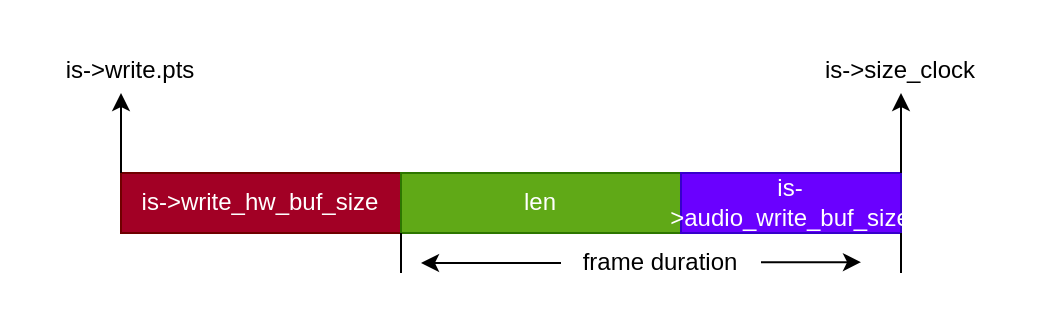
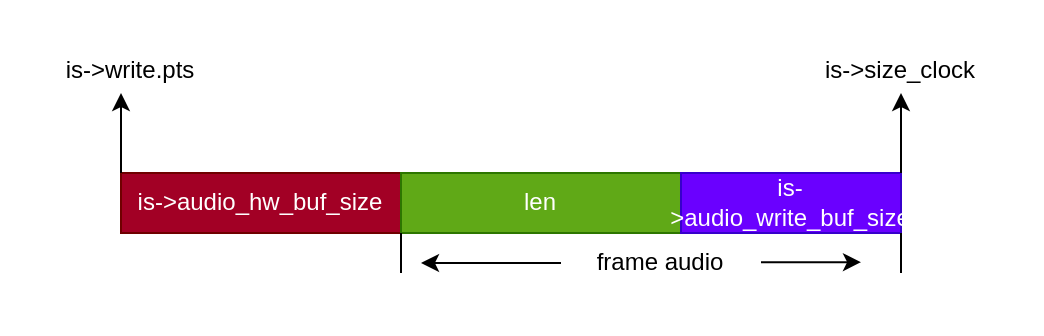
- <mxCell id="2" value="is-&amp;gt;write_hw_buf_size" style="rounded=0;whiteSpace=wrap;html=1;fillColor=#a20025;fontColor=#ffffff;strokeColor=#6F0000;" vertex="1" parent="1"><mxGeometry x="60" y="86" width="140" height="30" as="geometry" /></mxCell>
+ <mxCell id="2" value="is-&amp;gt;audio_hw_buf_size" style="rounded=0;whiteSpace=wrap;html=1;fillColor=#a20025;fontColor=#ffffff;strokeColor=#6F0000;" vertex="1" parent="1"><mxGeometry x="60" y="86" width="140" height="30" as="geometry" /></mxCell>
- <mxCell id="7" value="frame duration" style="text;html=1;strokeColor=none;fillColor=none;align=center;verticalAlign=middle;whiteSpace=wrap;rounded=0;" vertex="1" parent="1"><mxGeometry x="280" y="116" width="100" height="30" as="geometry" /></mxCell>
+ <mxCell id="7" value="frame audio" style="text;html=1;strokeColor=none;fillColor=none;align=center;verticalAlign=middle;whiteSpace=wrap;rounded=0;" vertex="1" parent="1"><mxGeometry x="280" y="116" width="100" height="30" as="geometry" /></mxCell>
